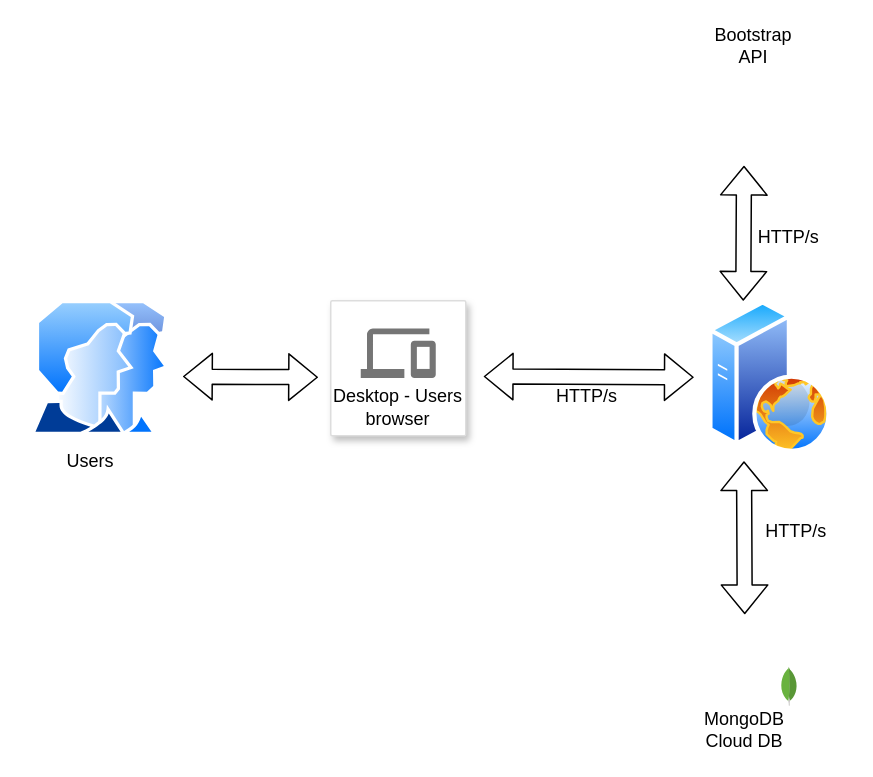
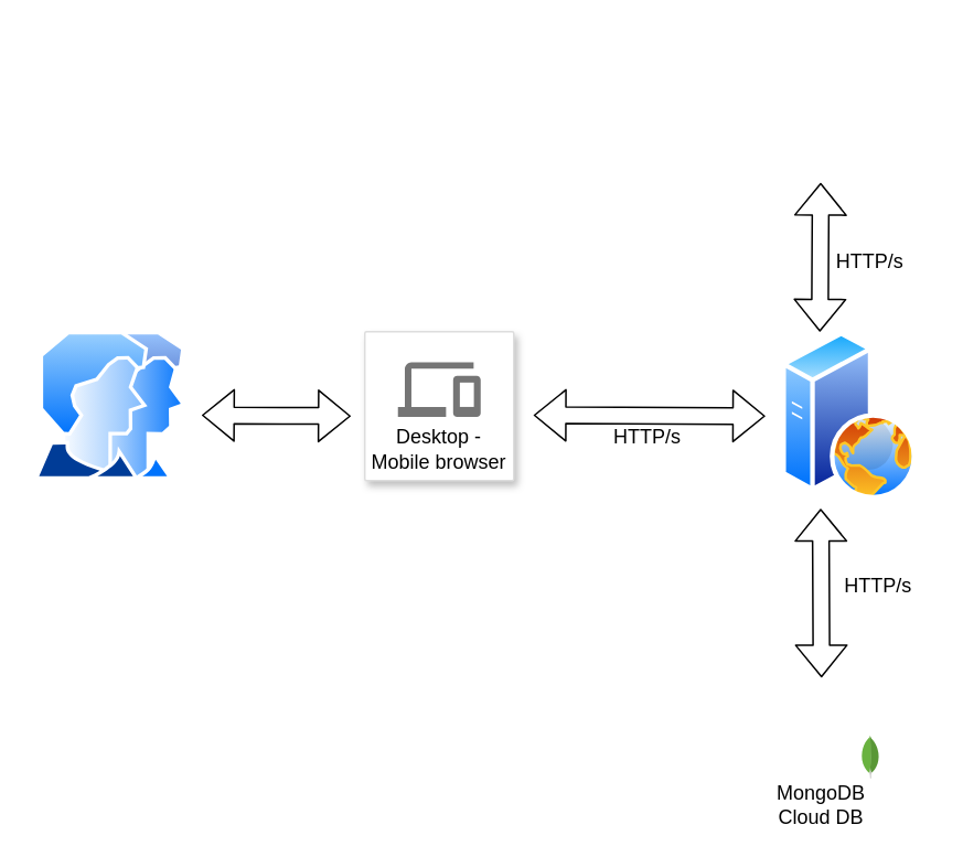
- <mxCell id="16" value="Bootstrap API" style="text;html=1;strokeColor=none;fillColor=none;align=center;verticalAlign=middle;whiteSpace=wrap;rounded=0;" parent="1" vertex="1"><mxGeometry x="482" y="20" width="40" height="20" as="geometry" /></mxCell>
- <mxCell id="3" value="Desktop - Users browser" style="strokeColor=#dddddd;fillColor=#ffffff;shadow=1;strokeWidth=1;rounded=1;absoluteArcSize=1;arcSize=2;labelPosition=center;verticalLabelPosition=middle;align=center;verticalAlign=bottom;spacingLeft=0;fontColor=#000000;fontSize=12;whiteSpace=wrap;spacingBottom=2;" parent="1" vertex="1"><mxGeometry x="220" y="200" width="90" height="90" as="geometry" /></mxCell>
+ <mxCell id="3" value="Desktop - Mobile browser" style="strokeColor=#dddddd;fillColor=#ffffff;shadow=1;strokeWidth=1;rounded=1;absoluteArcSize=1;arcSize=2;labelPosition=center;verticalLabelPosition=middle;align=center;verticalAlign=bottom;spacingLeft=0;fontColor=#000000;fontSize=12;whiteSpace=wrap;spacingBottom=2;" parent="1" vertex="1"><mxGeometry x="220" y="200" width="90" height="90" as="geometry" /></mxCell>
- <mxCell id="13" value="Users" style="text;html=1;strokeColor=none;fillColor=none;align=center;verticalAlign=middle;whiteSpace=wrap;rounded=0;" parent="1" vertex="1"><mxGeometry x="40" y="297" width="40" height="20" as="geometry" /></mxCell>
